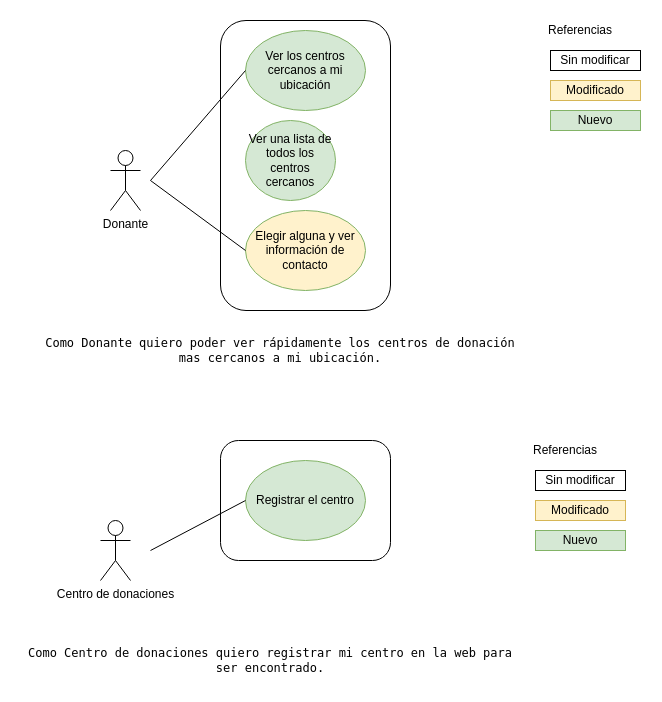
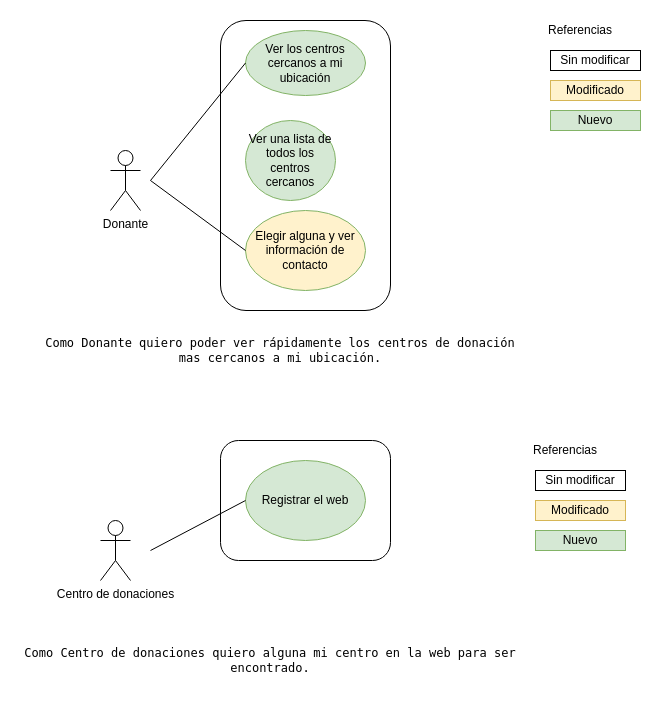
- <mxCell id="6" value="Ver los centros cercanos a mi ubicación" style="ellipse;whiteSpace=wrap;html=1;fillColor=#d5e8d4;strokeColor=#82b366;" vertex="1" parent="1"><mxGeometry x="245" y="30" width="120" height="80" as="geometry" /></mxCell>
+ <mxCell id="6" value="Ver los centros cercanos a mi ubicación" style="ellipse;whiteSpace=wrap;html=1;fillColor=#d5e8d4;strokeColor=#82b366;" vertex="1" parent="1"><mxGeometry x="245" y="30" width="120" height="65" as="geometry" /></mxCell>
- <mxCell id="15" value="Registrar el centro" style="ellipse;whiteSpace=wrap;html=1;fillColor=#d5e8d4;strokeColor=#82b366;" vertex="1" parent="1"><mxGeometry x="245" y="460" width="120" height="80" as="geometry" /></mxCell>
+ <mxCell id="15" value="Registrar el web" style="ellipse;whiteSpace=wrap;html=1;fillColor=#d5e8d4;strokeColor=#82b366;" vertex="1" parent="1"><mxGeometry x="245" y="460" width="120" height="80" as="geometry" /></mxCell>
- <mxCell id="17" value="&lt;p&gt;&lt;code&gt;Como Centro de donaciones quiero registrar mi centro en la web para ser encontrado.&lt;/code&gt;&lt;/p&gt;" style="text;html=1;strokeColor=none;fillColor=none;align=center;verticalAlign=middle;whiteSpace=wrap;rounded=0;" vertex="1" parent="1"><mxGeometry x="20" y="640" width="500" height="40" as="geometry" /></mxCell>
+ <mxCell id="17" value="&lt;p&gt;&lt;code&gt;Como Centro de donaciones quiero alguna mi centro en la web para ser encontrado.&lt;/code&gt;&lt;/p&gt;" style="text;html=1;strokeColor=none;fillColor=none;align=center;verticalAlign=middle;whiteSpace=wrap;rounded=0;" vertex="1" parent="1"><mxGeometry x="20" y="640" width="500" height="40" as="geometry" /></mxCell>
